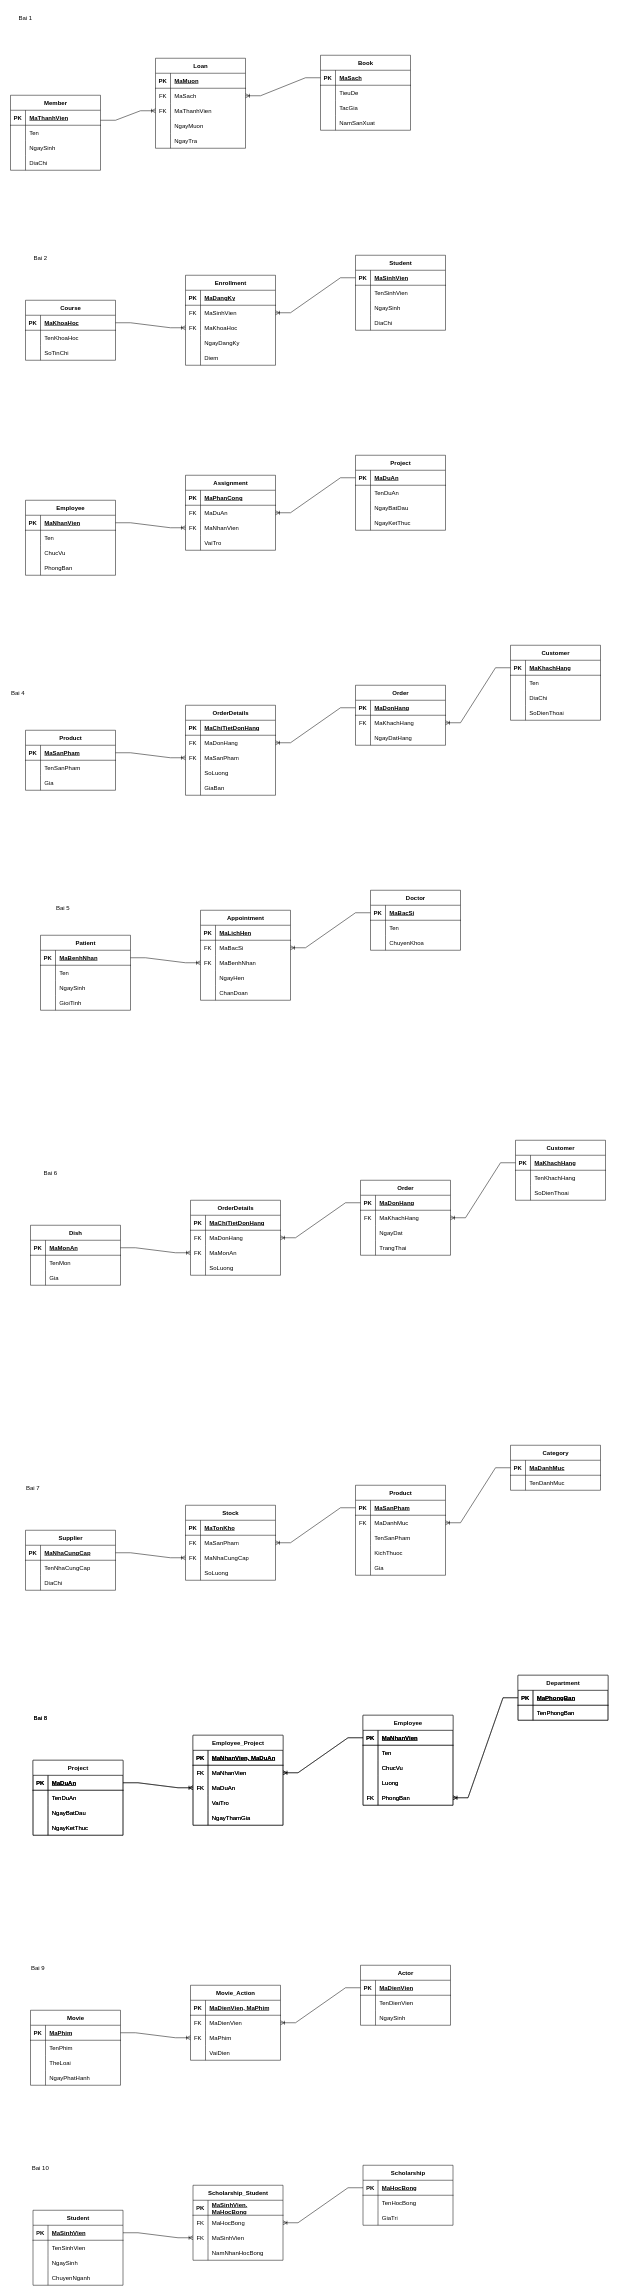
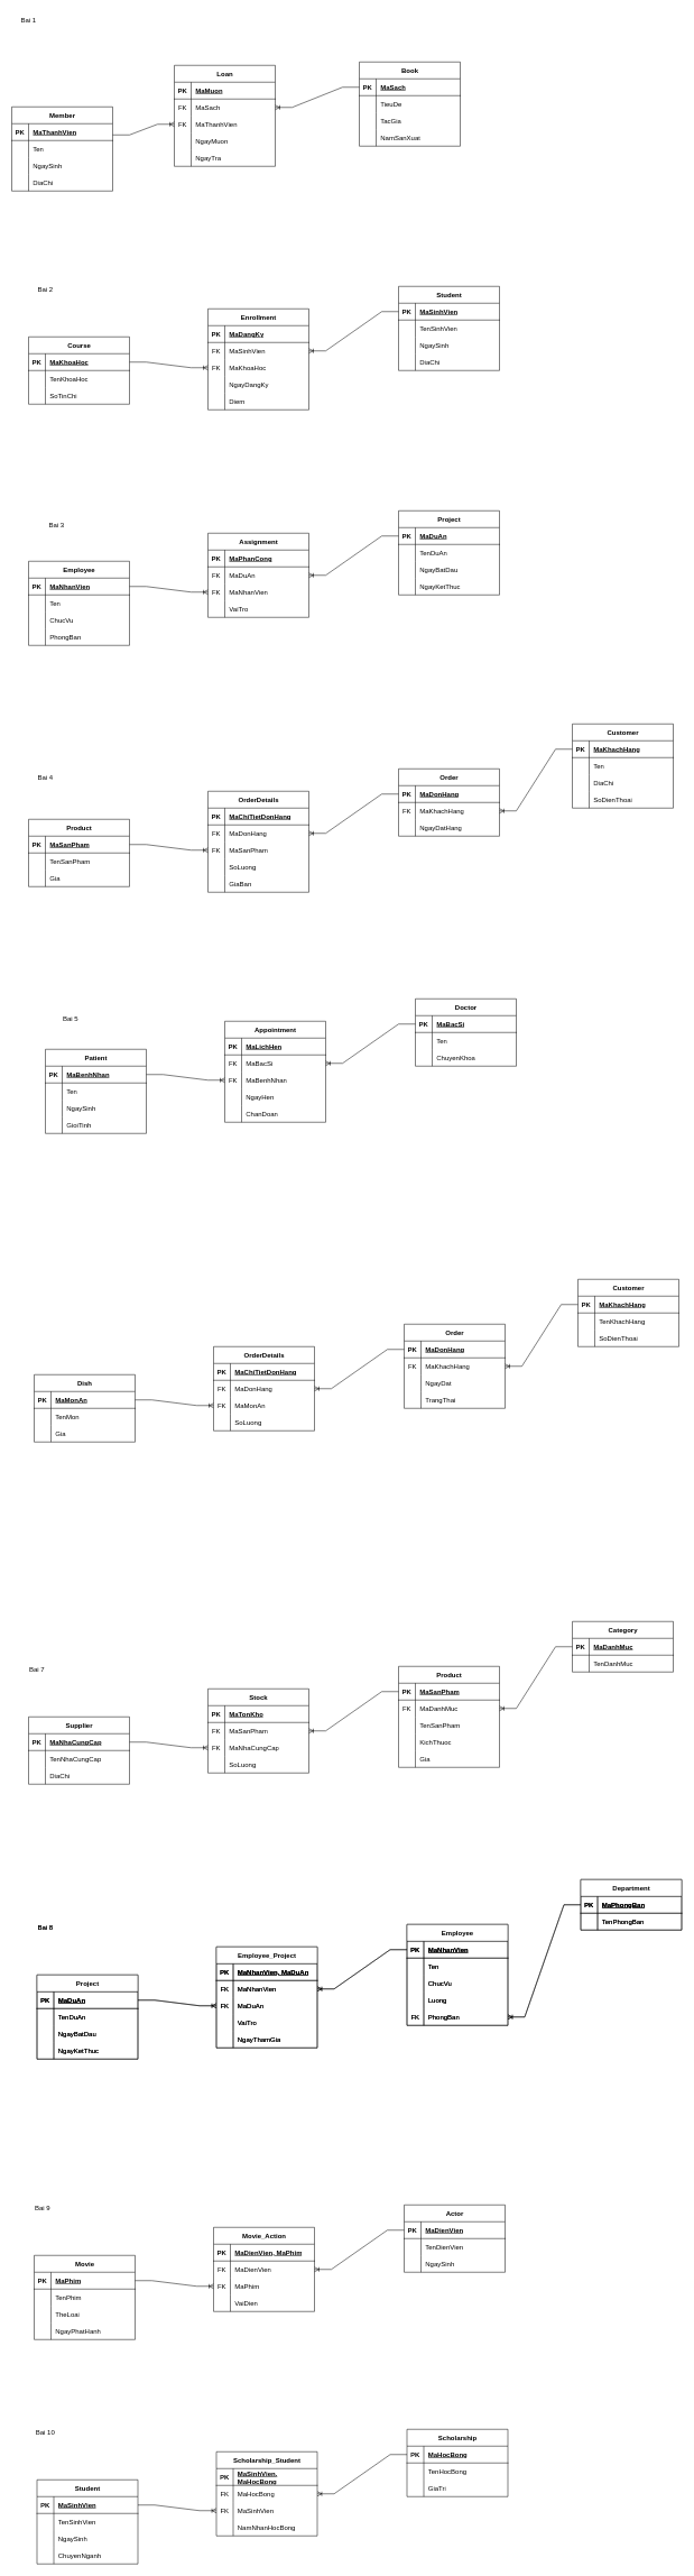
+ <mxCell id="321" value="Bai 3" style="text;html=1;align=center;verticalAlign=middle;whiteSpace=wrap;rounded=0;" vertex="1" parent="1"><mxGeometry x="70" y="920" width="60" height="30" as="geometry" /></mxCell>
- <mxCell id="322" value="Bai 4" style="text;html=1;align=center;verticalAlign=middle;whiteSpace=wrap;rounded=0;" vertex="1" parent="1"><mxGeometry x="5" y="1370" width="60" height="30" as="geometry" /></mxCell>
+ <mxCell id="322" value="Bai 4" style="text;html=1;align=center;verticalAlign=middle;whiteSpace=wrap;rounded=0;" vertex="1" parent="1"><mxGeometry x="50" y="1370" width="60" height="30" as="geometry" /></mxCell>
- <mxCell id="324" value="Bai 6" style="text;html=1;align=center;verticalAlign=middle;whiteSpace=wrap;rounded=0;" vertex="1" parent="1"><mxGeometry x="70" y="2330" width="60" height="30" as="geometry" /></mxCell>
